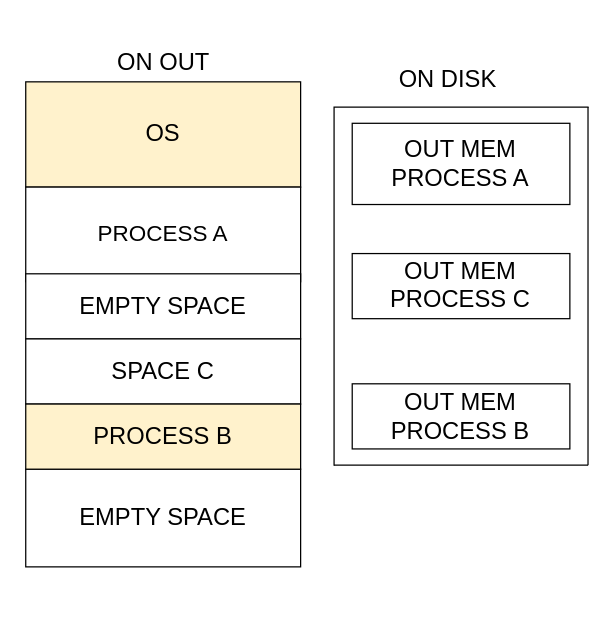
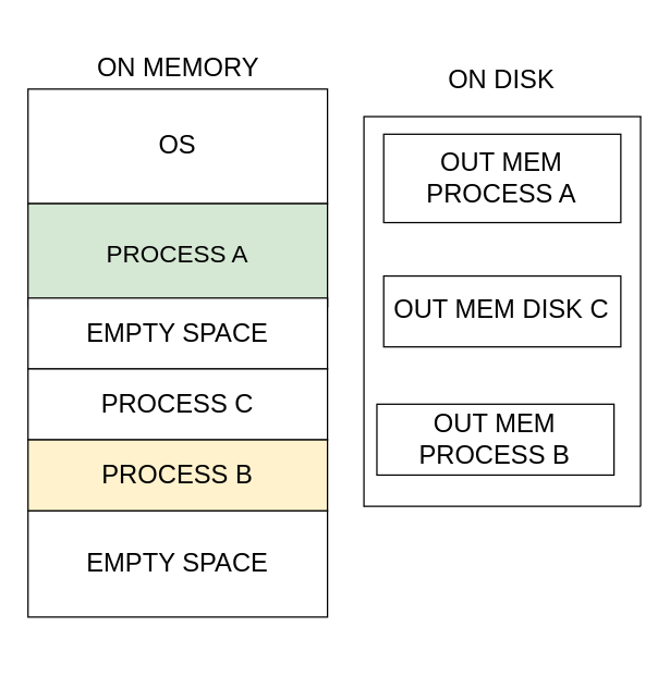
- <mxCell id="13" value="ON OUT" style="text;html=1;align=center;verticalAlign=middle;resizable=0;points=[];;autosize=1;fontSize=19;" vertex="1" parent="2"><mxGeometry x="45" y="15" width="130" height="30" as="geometry" /></mxCell>
+ <mxCell id="13" value="ON MEMORY" style="text;html=1;align=center;verticalAlign=middle;resizable=0;points=[];;autosize=1;fontSize=19;" vertex="1" parent="2"><mxGeometry x="45" y="15" width="130" height="30" as="geometry" /></mxCell>
- <mxCell id="10" value="ON DISK" style="text;html=1;strokeColor=none;fillColor=none;align=center;verticalAlign=middle;whiteSpace=wrap;rounded=0;fontSize=19;" parent="5" vertex="1"><mxGeometry x="4.516" y="5" width="174.194" height="26.061" as="geometry" /></mxCell>
+ <mxCell id="10" value="ON DISK" style="text;html=1;strokeColor=none;fillColor=none;align=center;verticalAlign=middle;whiteSpace=wrap;rounded=0;fontSize=19;" parent="5" vertex="1"><mxGeometry x="14.516" width="174.194" height="26.061" as="geometry" /></mxCell>
- <mxCell id="18" value="OS" style="rounded=0;whiteSpace=wrap;html=1;fontSize=19;fillColor=#fff2cc;" parent="17" vertex="1"><mxGeometry y="20" width="220" height="84.24" as="geometry" /></mxCell>
+ <mxCell id="18" value="OS" style="rounded=0;whiteSpace=wrap;html=1;fontSize=19;" parent="17" vertex="1"><mxGeometry y="20" width="220" height="84.24" as="geometry" /></mxCell>
- <mxCell id="19" value="&lt;font style=&quot;font-size: 18px&quot;&gt;PROCESS A&lt;/font&gt;" style="rounded=0;whiteSpace=wrap;html=1;fontSize=19;align=center;" parent="17" vertex="1"><mxGeometry y="104.24" width="220" height="75.76" as="geometry" /></mxCell>
+ <mxCell id="19" value="&lt;font style=&quot;font-size: 18px&quot;&gt;PROCESS A&lt;/font&gt;" style="rounded=0;whiteSpace=wrap;html=1;fontSize=19;align=center;fillColor=#d5e8d4;" parent="17" vertex="1"><mxGeometry y="104.24" width="220" height="75.76" as="geometry" /></mxCell>
- <mxCell id="7" value="OUT MEM PROCESS C" style="rounded=0;whiteSpace=wrap;html=1;fontSize=19;" parent="5" vertex="1"><mxGeometry x="14.516" y="156.364" width="174.194" height="52.121" as="geometry" /></mxCell>
+ <mxCell id="7" value="OUT MEM DISK C" style="rounded=0;whiteSpace=wrap;html=1;fontSize=19;" parent="5" vertex="1"><mxGeometry x="14.516" y="156.364" width="174.194" height="52.121" as="geometry" /></mxCell>
- <mxCell id="21" value="SPACE C" style="rounded=0;whiteSpace=wrap;html=1;fontSize=19;" parent="17" vertex="1"><mxGeometry y="225.755" width="220.0" height="52.121" as="geometry" /></mxCell>
+ <mxCell id="21" value="PROCESS C" style="rounded=0;whiteSpace=wrap;html=1;fontSize=19;" parent="17" vertex="1"><mxGeometry y="225.755" width="220.0" height="52.121" as="geometry" /></mxCell>
- <mxCell id="8" value="OUT MEM PROCESS B" style="rounded=0;whiteSpace=wrap;html=1;fontSize=19;" parent="5" vertex="1"><mxGeometry x="14.516" y="260.606" width="174.194" height="52.121" as="geometry" /></mxCell>
+ <mxCell id="8" value="OUT MEM PROCESS B" style="rounded=0;whiteSpace=wrap;html=1;fontSize=19;" parent="5" vertex="1"><mxGeometry x="9.516" y="250.606" width="174.194" height="52.121" as="geometry" /></mxCell>
